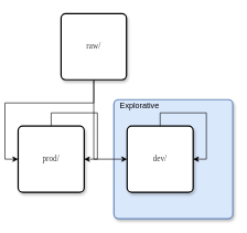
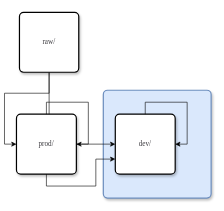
- <mxCell id="5" value="&lt;span lang=&quot;EN-US&quot; style=&quot;font-size: 9.0pt ; font-family: &amp;#34;consolas&amp;#34; ; color: #3d3c40&quot;&gt;raw/&lt;/span&gt;" style="rounded=1;whiteSpace=wrap;html=1;absoluteArcSize=1;arcSize=14;strokeWidth=2;shadow=1;" vertex="1" parent="1"><mxGeometry x="85" y="20" width="99" height="100" as="geometry" /></mxCell>
+ <mxCell id="5" value="&lt;span lang=&quot;EN-US&quot; style=&quot;font-size: 9.0pt ; font-family: &amp;#34;consolas&amp;#34; ; color: #3d3c40&quot;&gt;raw/&lt;/span&gt;" style="rounded=1;whiteSpace=wrap;html=1;absoluteArcSize=1;arcSize=14;strokeWidth=2;shadow=1;" vertex="1" parent="1"><mxGeometry x="25" y="20" width="99" height="100" as="geometry" /></mxCell>
- <mxCell id="8" value="Explorative" style="text;html=1;strokeColor=none;fillColor=none;align=center;verticalAlign=middle;whiteSpace=wrap;rounded=0;shadow=1;" vertex="1" parent="1"><mxGeometry x="184" y="150" width="40" height="20" as="geometry" /></mxCell>
+ <mxCell id="6" style="edgeStyle=orthogonalEdgeStyle;rounded=0;orthogonalLoop=1;jettySize=auto;html=1;exitX=0.5;exitY=1;exitDx=0;exitDy=0;entryX=0;entryY=0.75;entryDx=0;entryDy=0;" edge="1" parent="1" source="7" target="9"><mxGeometry relative="1" as="geometry" /></mxCell>
